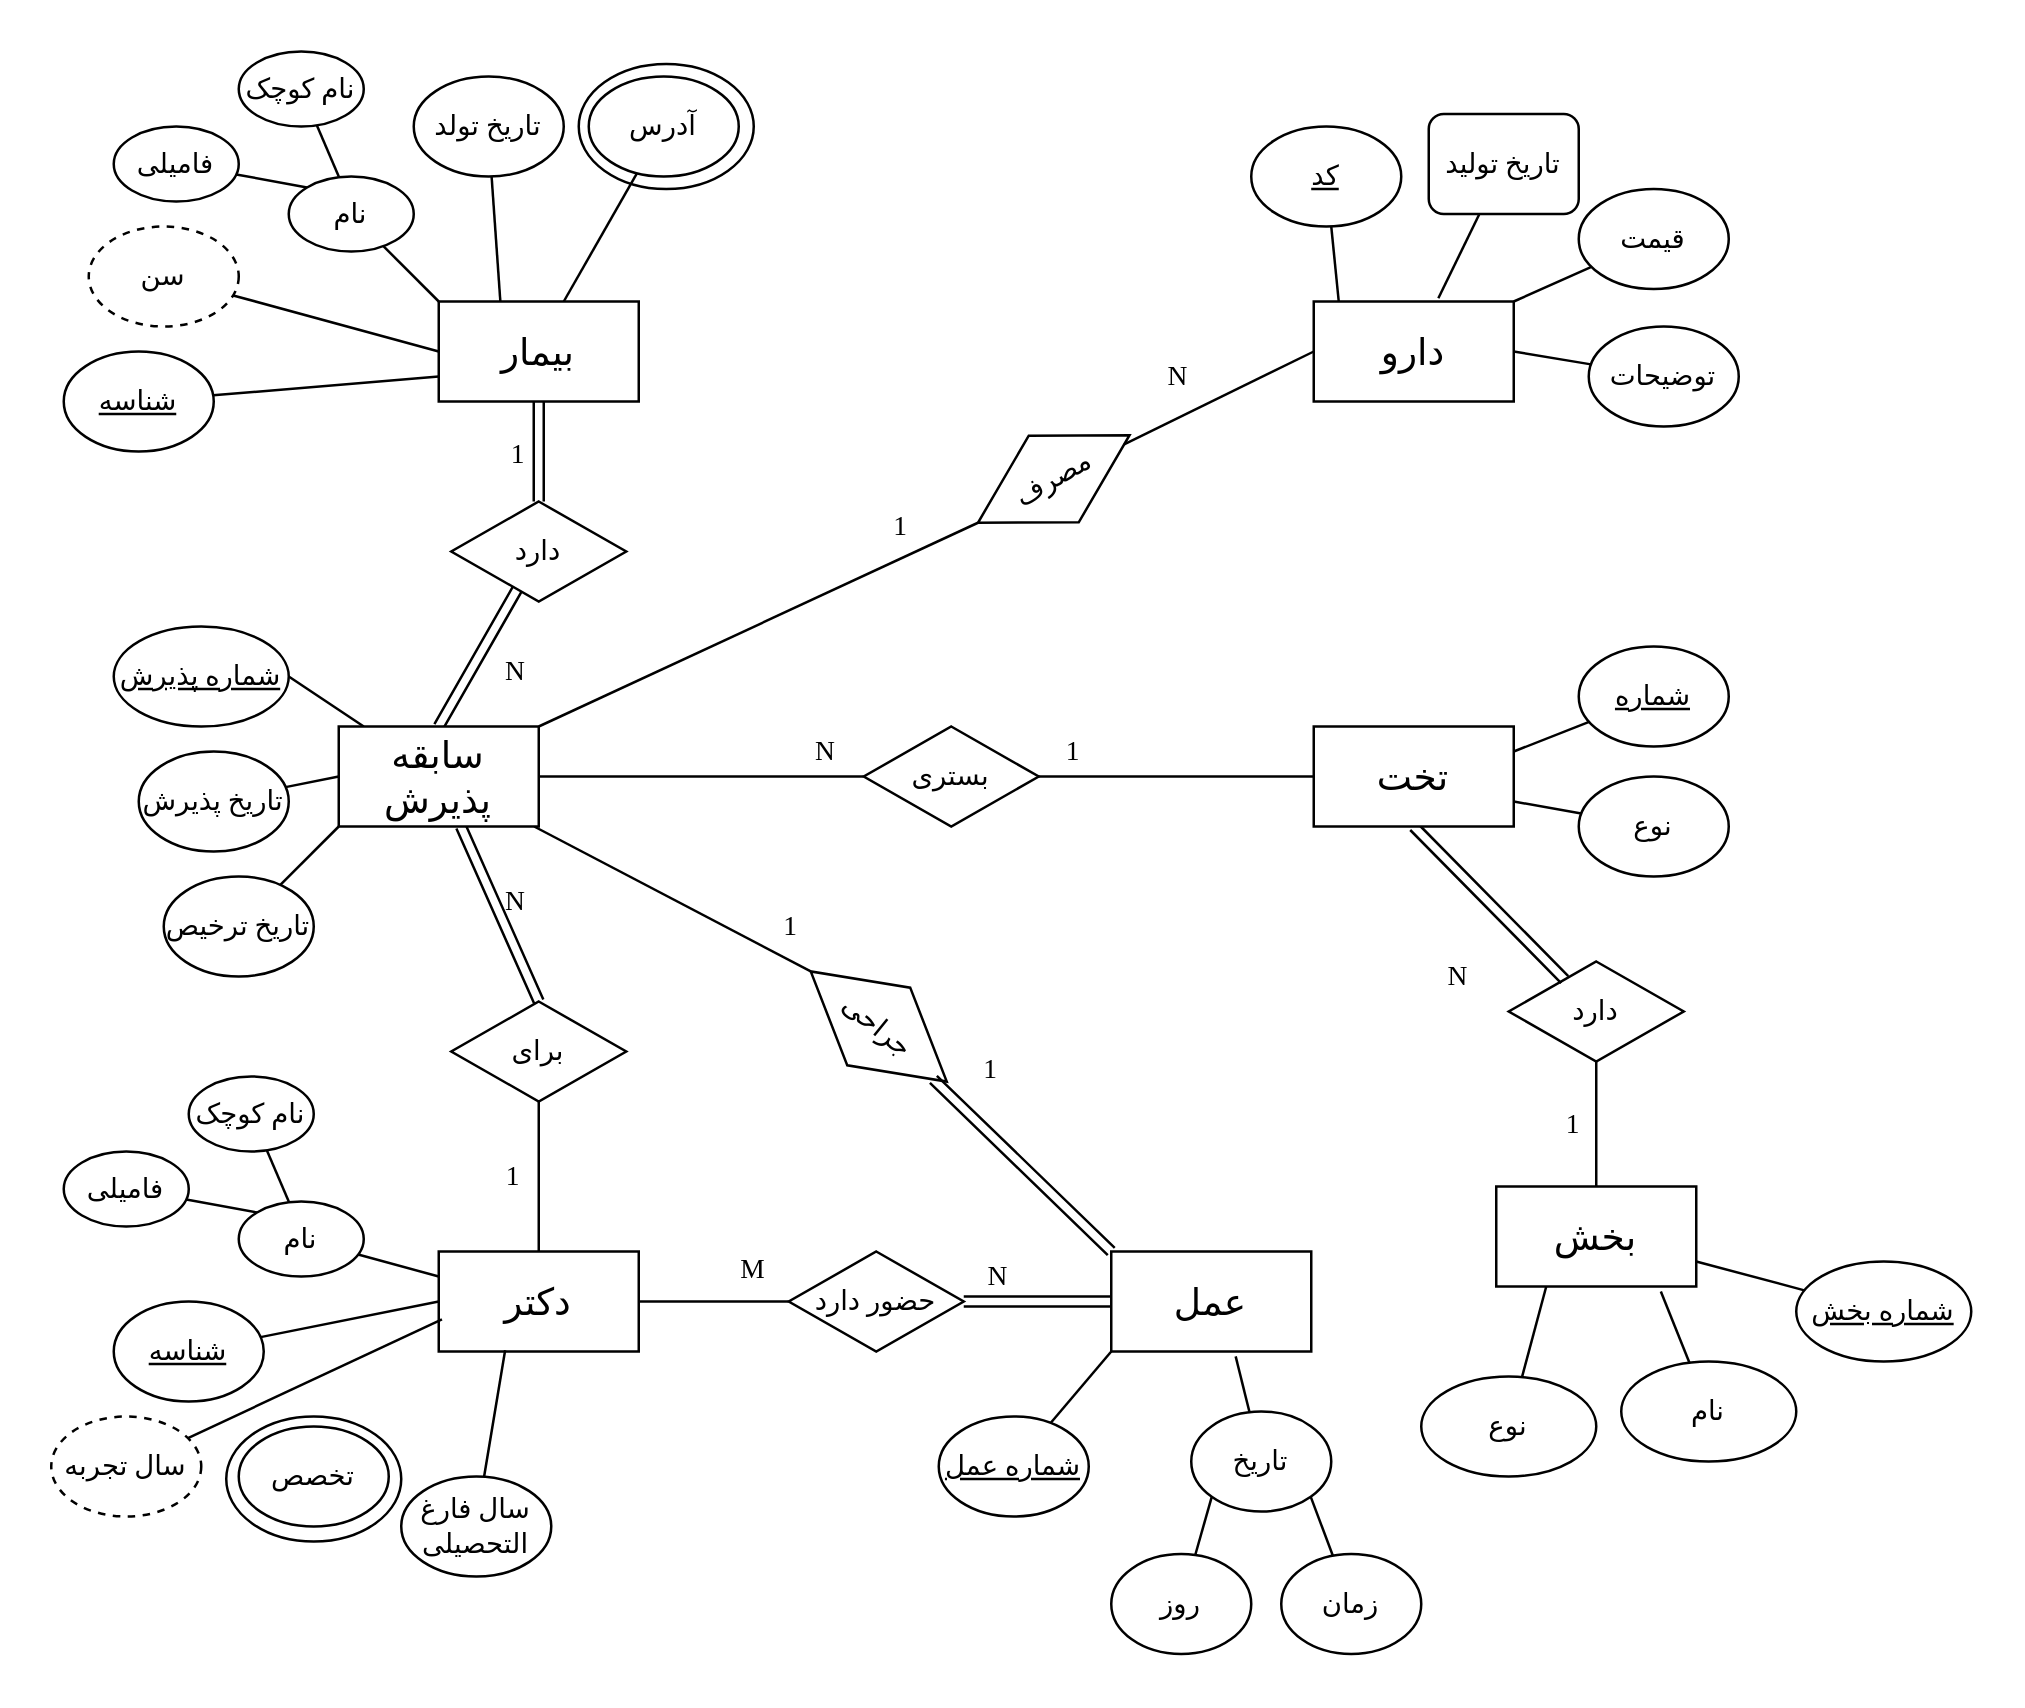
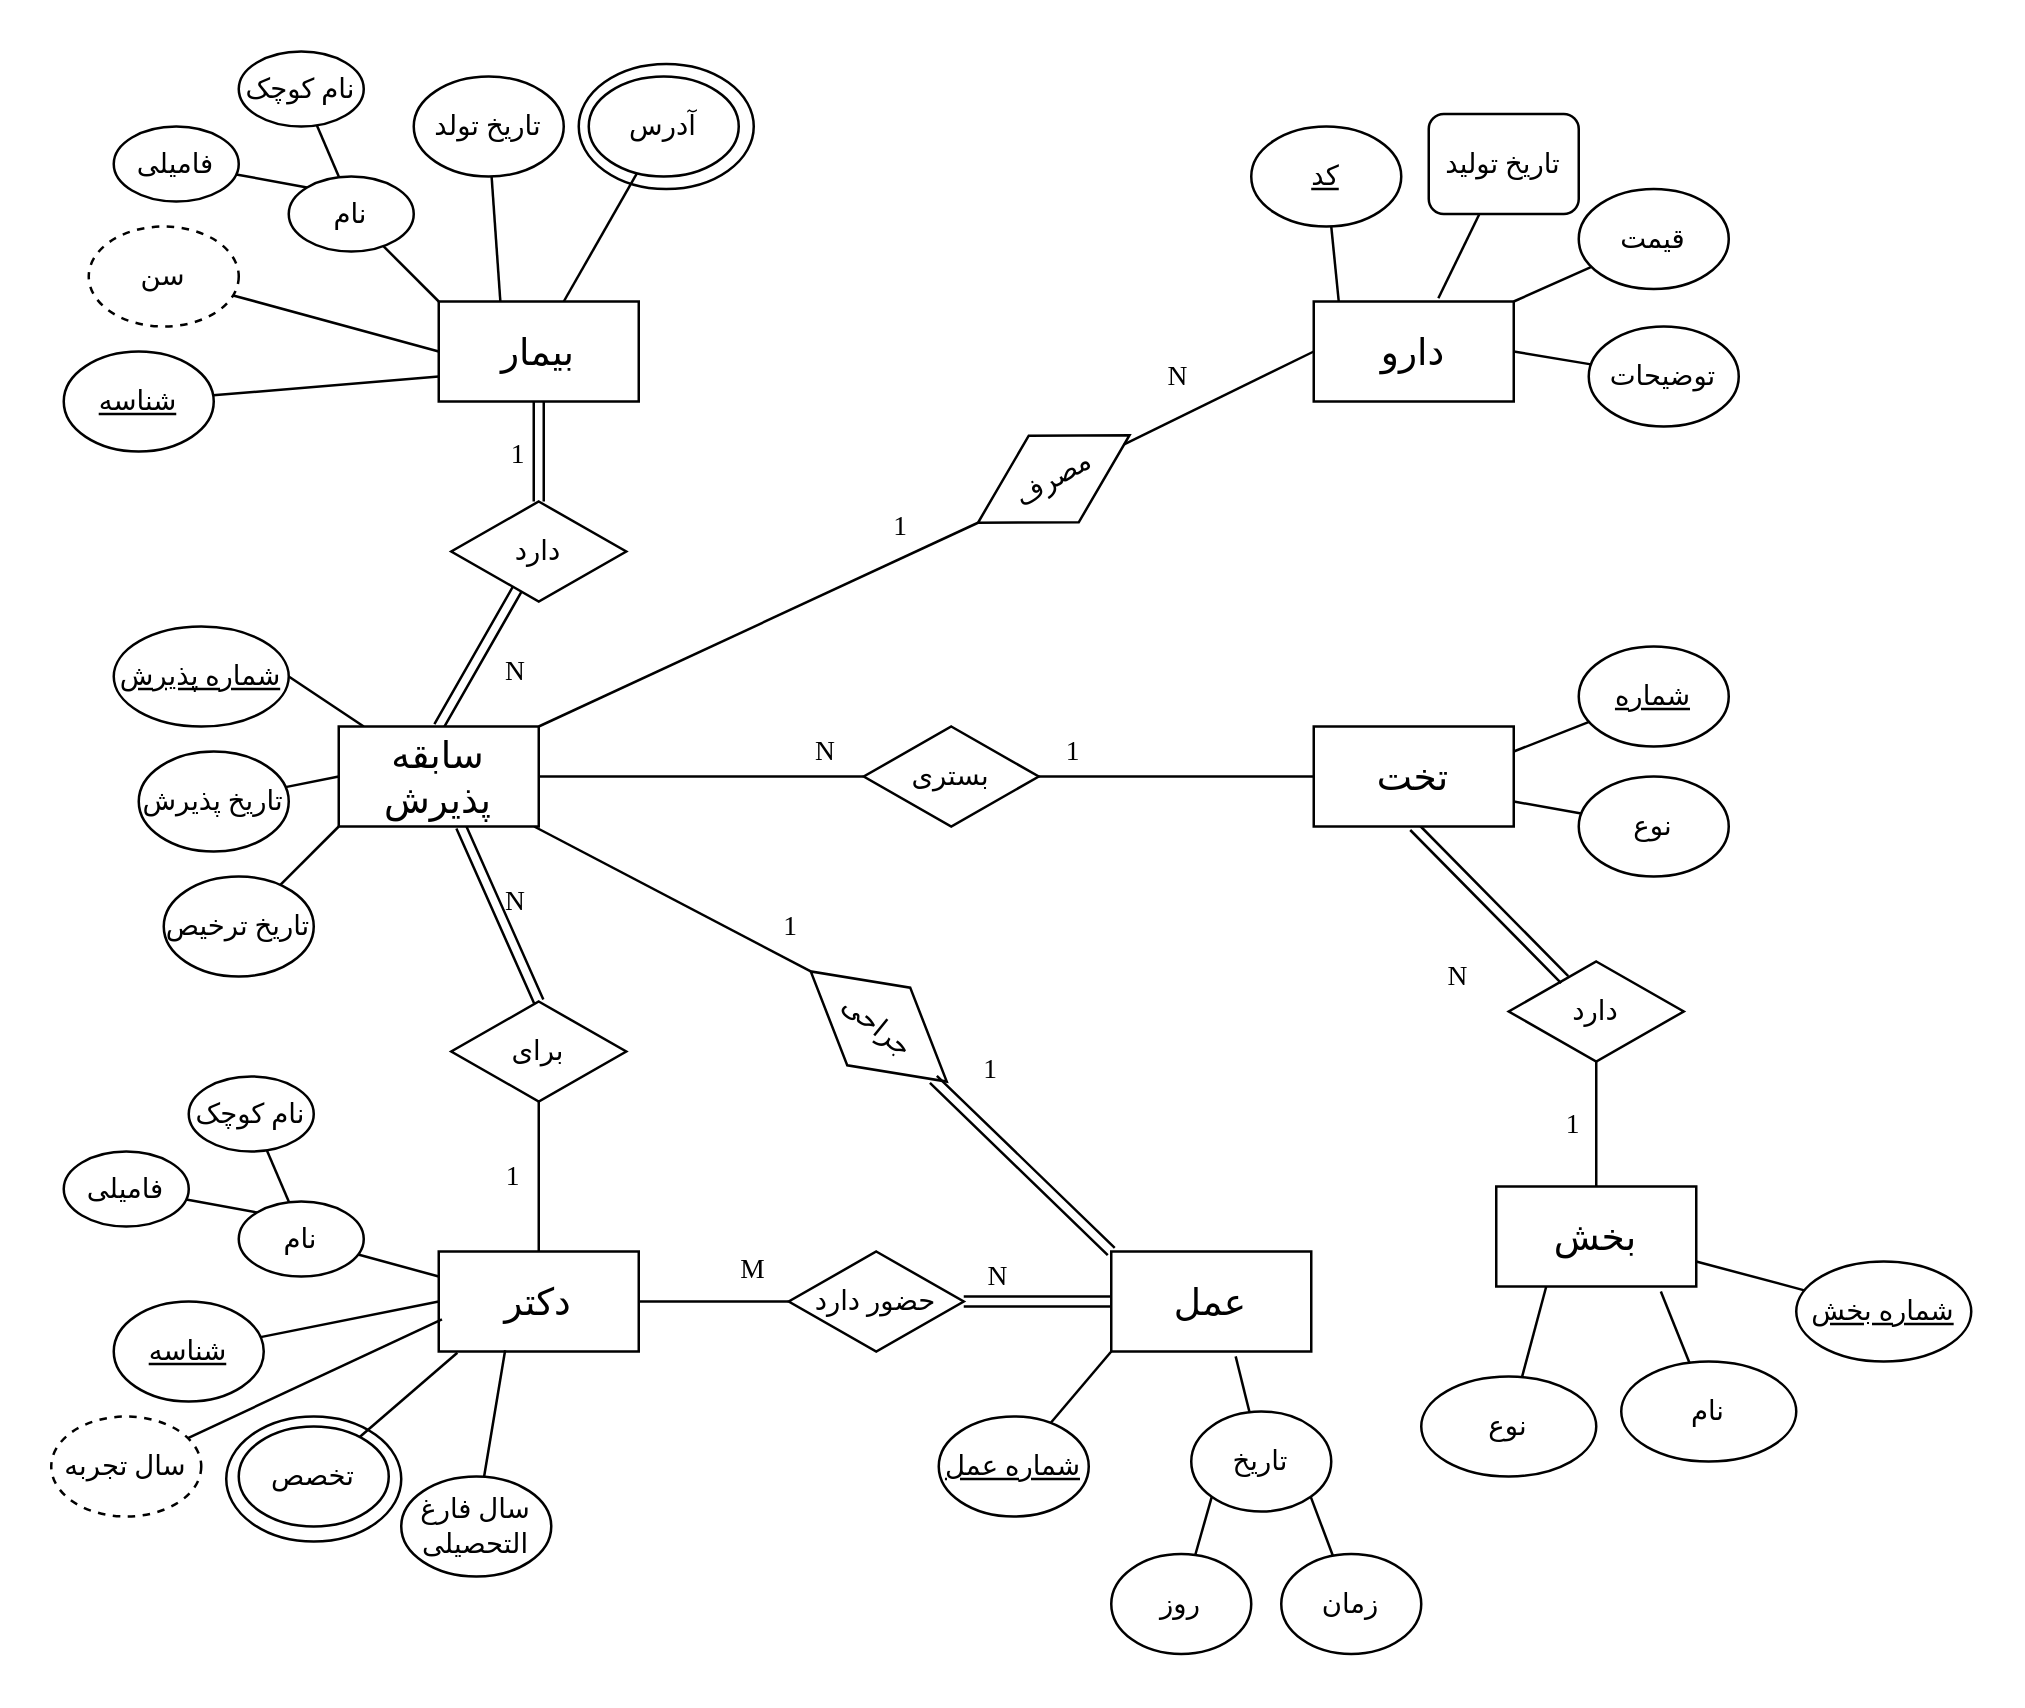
+ <mxCell id="47" style="edgeStyle=none;rounded=0;orthogonalLoop=1;jettySize=auto;html=1;entryX=0.093;entryY=1.012;entryDx=0;entryDy=0;entryPerimeter=0;fontFamily=B Yekan;fontSize=11;endArrow=none;endFill=0;" edge="1" parent="1" source="48" target="34"><mxGeometry relative="1" as="geometry" /></mxCell>
